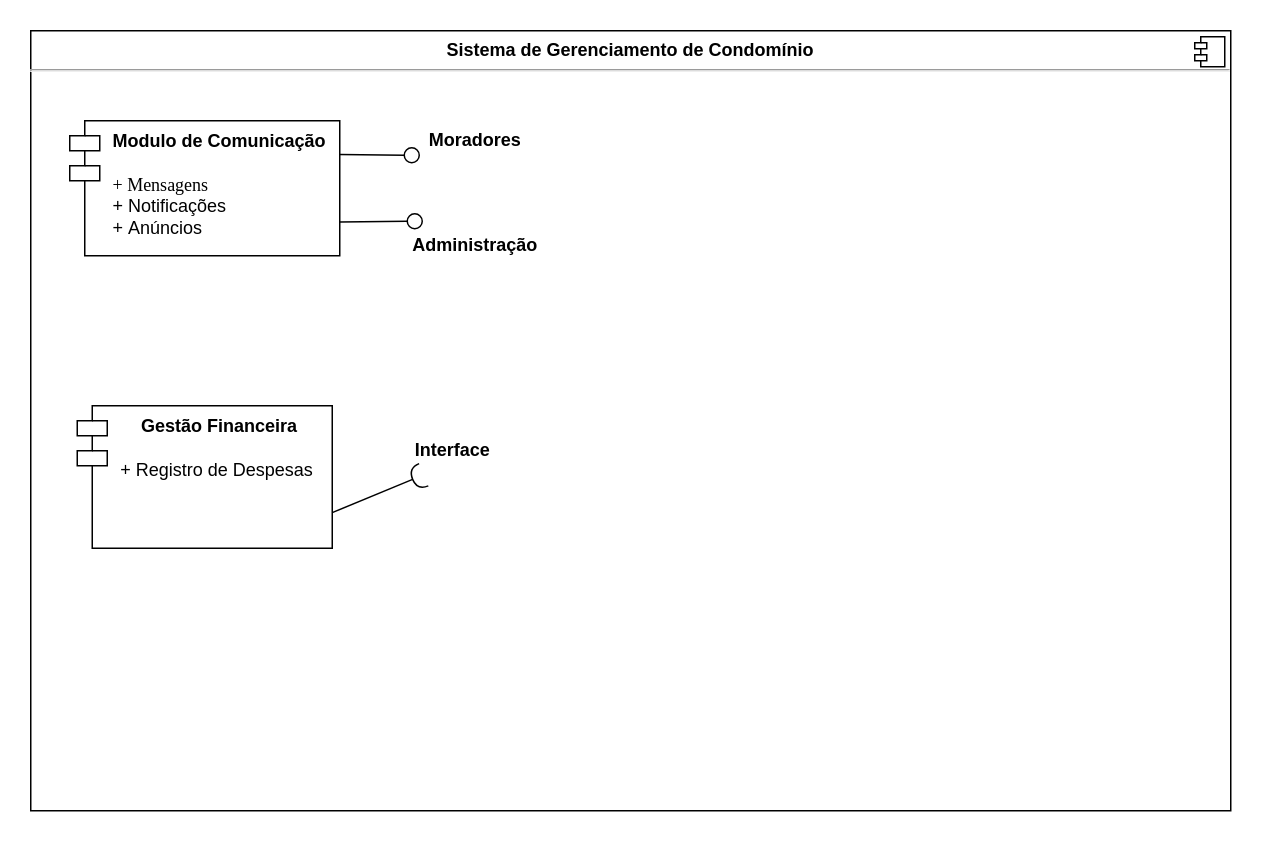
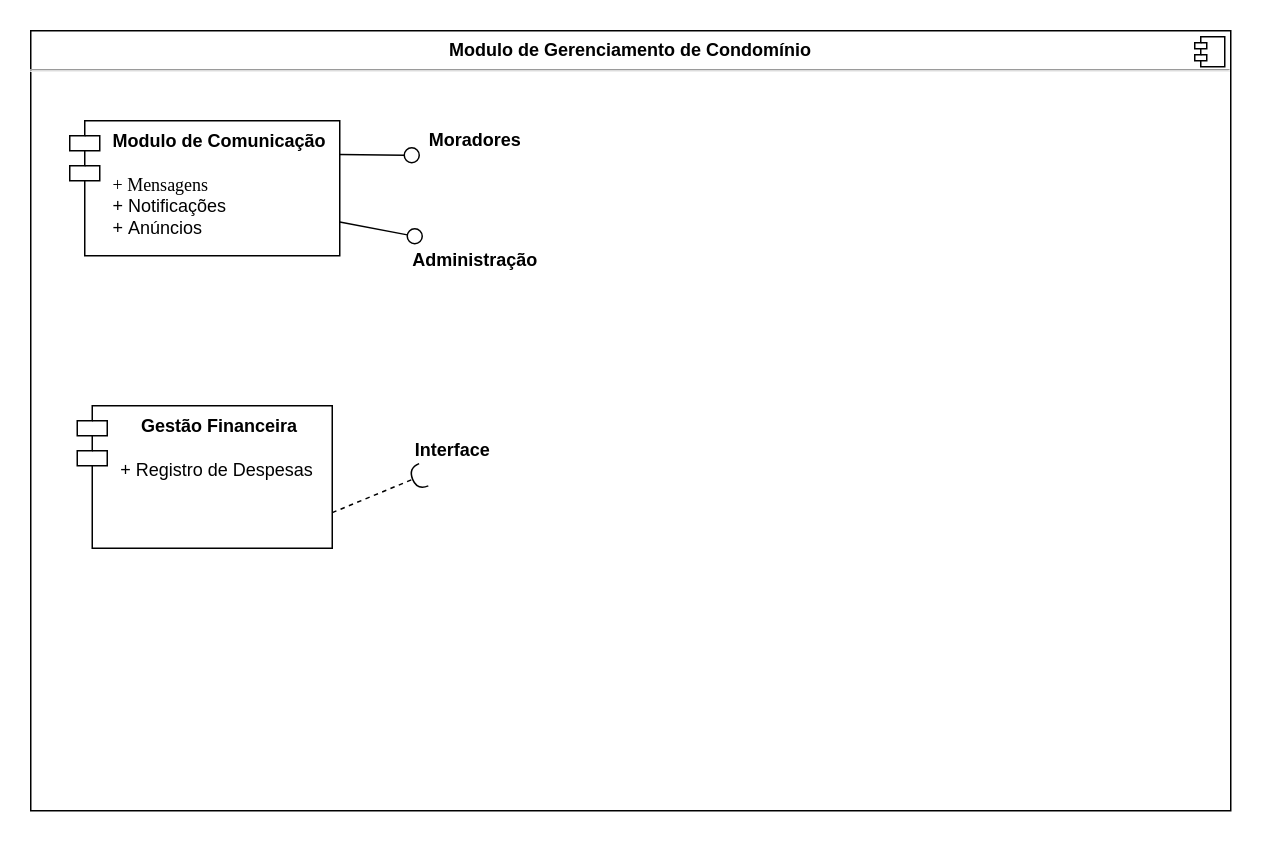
- <mxCell id="2" value="&lt;p style=&quot;margin: 6px 0px 0px;&quot;&gt;&lt;b&gt;&lt;span style=&quot;background-color: initial;&quot;&gt;Sistema de Gerenciamento de Condomínio&lt;/span&gt;&lt;br&gt;&lt;/b&gt;&lt;/p&gt;&lt;hr&gt;&lt;p style=&quot;margin:0px;margin-left:8px;&quot;&gt;&lt;br&gt;&lt;/p&gt;" style="align=center;overflow=fill;html=1;dropTarget=0;whiteSpace=wrap;movable=1;resizable=1;rotatable=1;deletable=1;editable=1;locked=0;connectable=1;" vertex="1" parent="1"><mxGeometry x="20" y="20" width="800" height="520" as="geometry" /></mxCell>
+ <mxCell id="2" value="&lt;p style=&quot;margin: 6px 0px 0px;&quot;&gt;&lt;b&gt;&lt;span style=&quot;background-color: initial;&quot;&gt;Modulo de Gerenciamento de Condomínio&lt;/span&gt;&lt;br&gt;&lt;/b&gt;&lt;/p&gt;&lt;hr&gt;&lt;p style=&quot;margin:0px;margin-left:8px;&quot;&gt;&lt;br&gt;&lt;/p&gt;" style="align=center;overflow=fill;html=1;dropTarget=0;whiteSpace=wrap;movable=1;resizable=1;rotatable=1;deletable=1;editable=1;locked=0;connectable=1;" vertex="1" parent="1"><mxGeometry x="20" y="20" width="800" height="520" as="geometry" /></mxCell>
- <mxCell id="8" value="Administração" style="text;align=center;fontStyle=1;verticalAlign=middle;spacingLeft=3;spacingRight=3;strokeColor=none;rotatable=0;points=[[0,0.5],[1,0.5]];portConstraint=eastwest;html=1;" vertex="1" parent="1"><mxGeometry x="276" y="150" width="80" height="26" as="geometry" /></mxCell>
+ <mxCell id="8" value="Administração" style="text;align=center;fontStyle=1;verticalAlign=middle;spacingLeft=3;spacingRight=3;strokeColor=none;rotatable=0;points=[[0,0.5],[1,0.5]];portConstraint=eastwest;html=1;" vertex="1" parent="1"><mxGeometry x="276" y="160" width="80" height="26" as="geometry" /></mxCell>
- <mxCell id="11" value="" style="rounded=0;orthogonalLoop=1;jettySize=auto;html=1;endArrow=halfCircle;endFill=0;endSize=6;strokeWidth=1;sketch=0;exitX=1;exitY=0.75;exitDx=0;exitDy=0;entryX=0.183;entryY=1.167;entryDx=0;entryDy=0;entryPerimeter=0;" edge="1" target="13" parent="1" source="10"><mxGeometry relative="1" as="geometry"><mxPoint x="466" y="340" as="sourcePoint" /><mxPoint x="496" y="270" as="targetPoint" /><Array as="points" /></mxGeometry></mxCell>
+ <mxCell id="11" value="" style="rounded=0;orthogonalLoop=1;jettySize=auto;html=1;endArrow=halfCircle;endFill=0;endSize=6;strokeWidth=1;sketch=0;exitX=1;exitY=0.75;exitDx=0;exitDy=0;entryX=0.183;entryY=1.167;entryDx=0;entryDy=0;entryPerimeter=0;dashed=1;" edge="1" target="13" parent="1" source="10"><mxGeometry relative="1" as="geometry"><mxPoint x="466" y="340" as="sourcePoint" /><mxPoint x="496" y="270" as="targetPoint" /><Array as="points" /></mxGeometry></mxCell>
